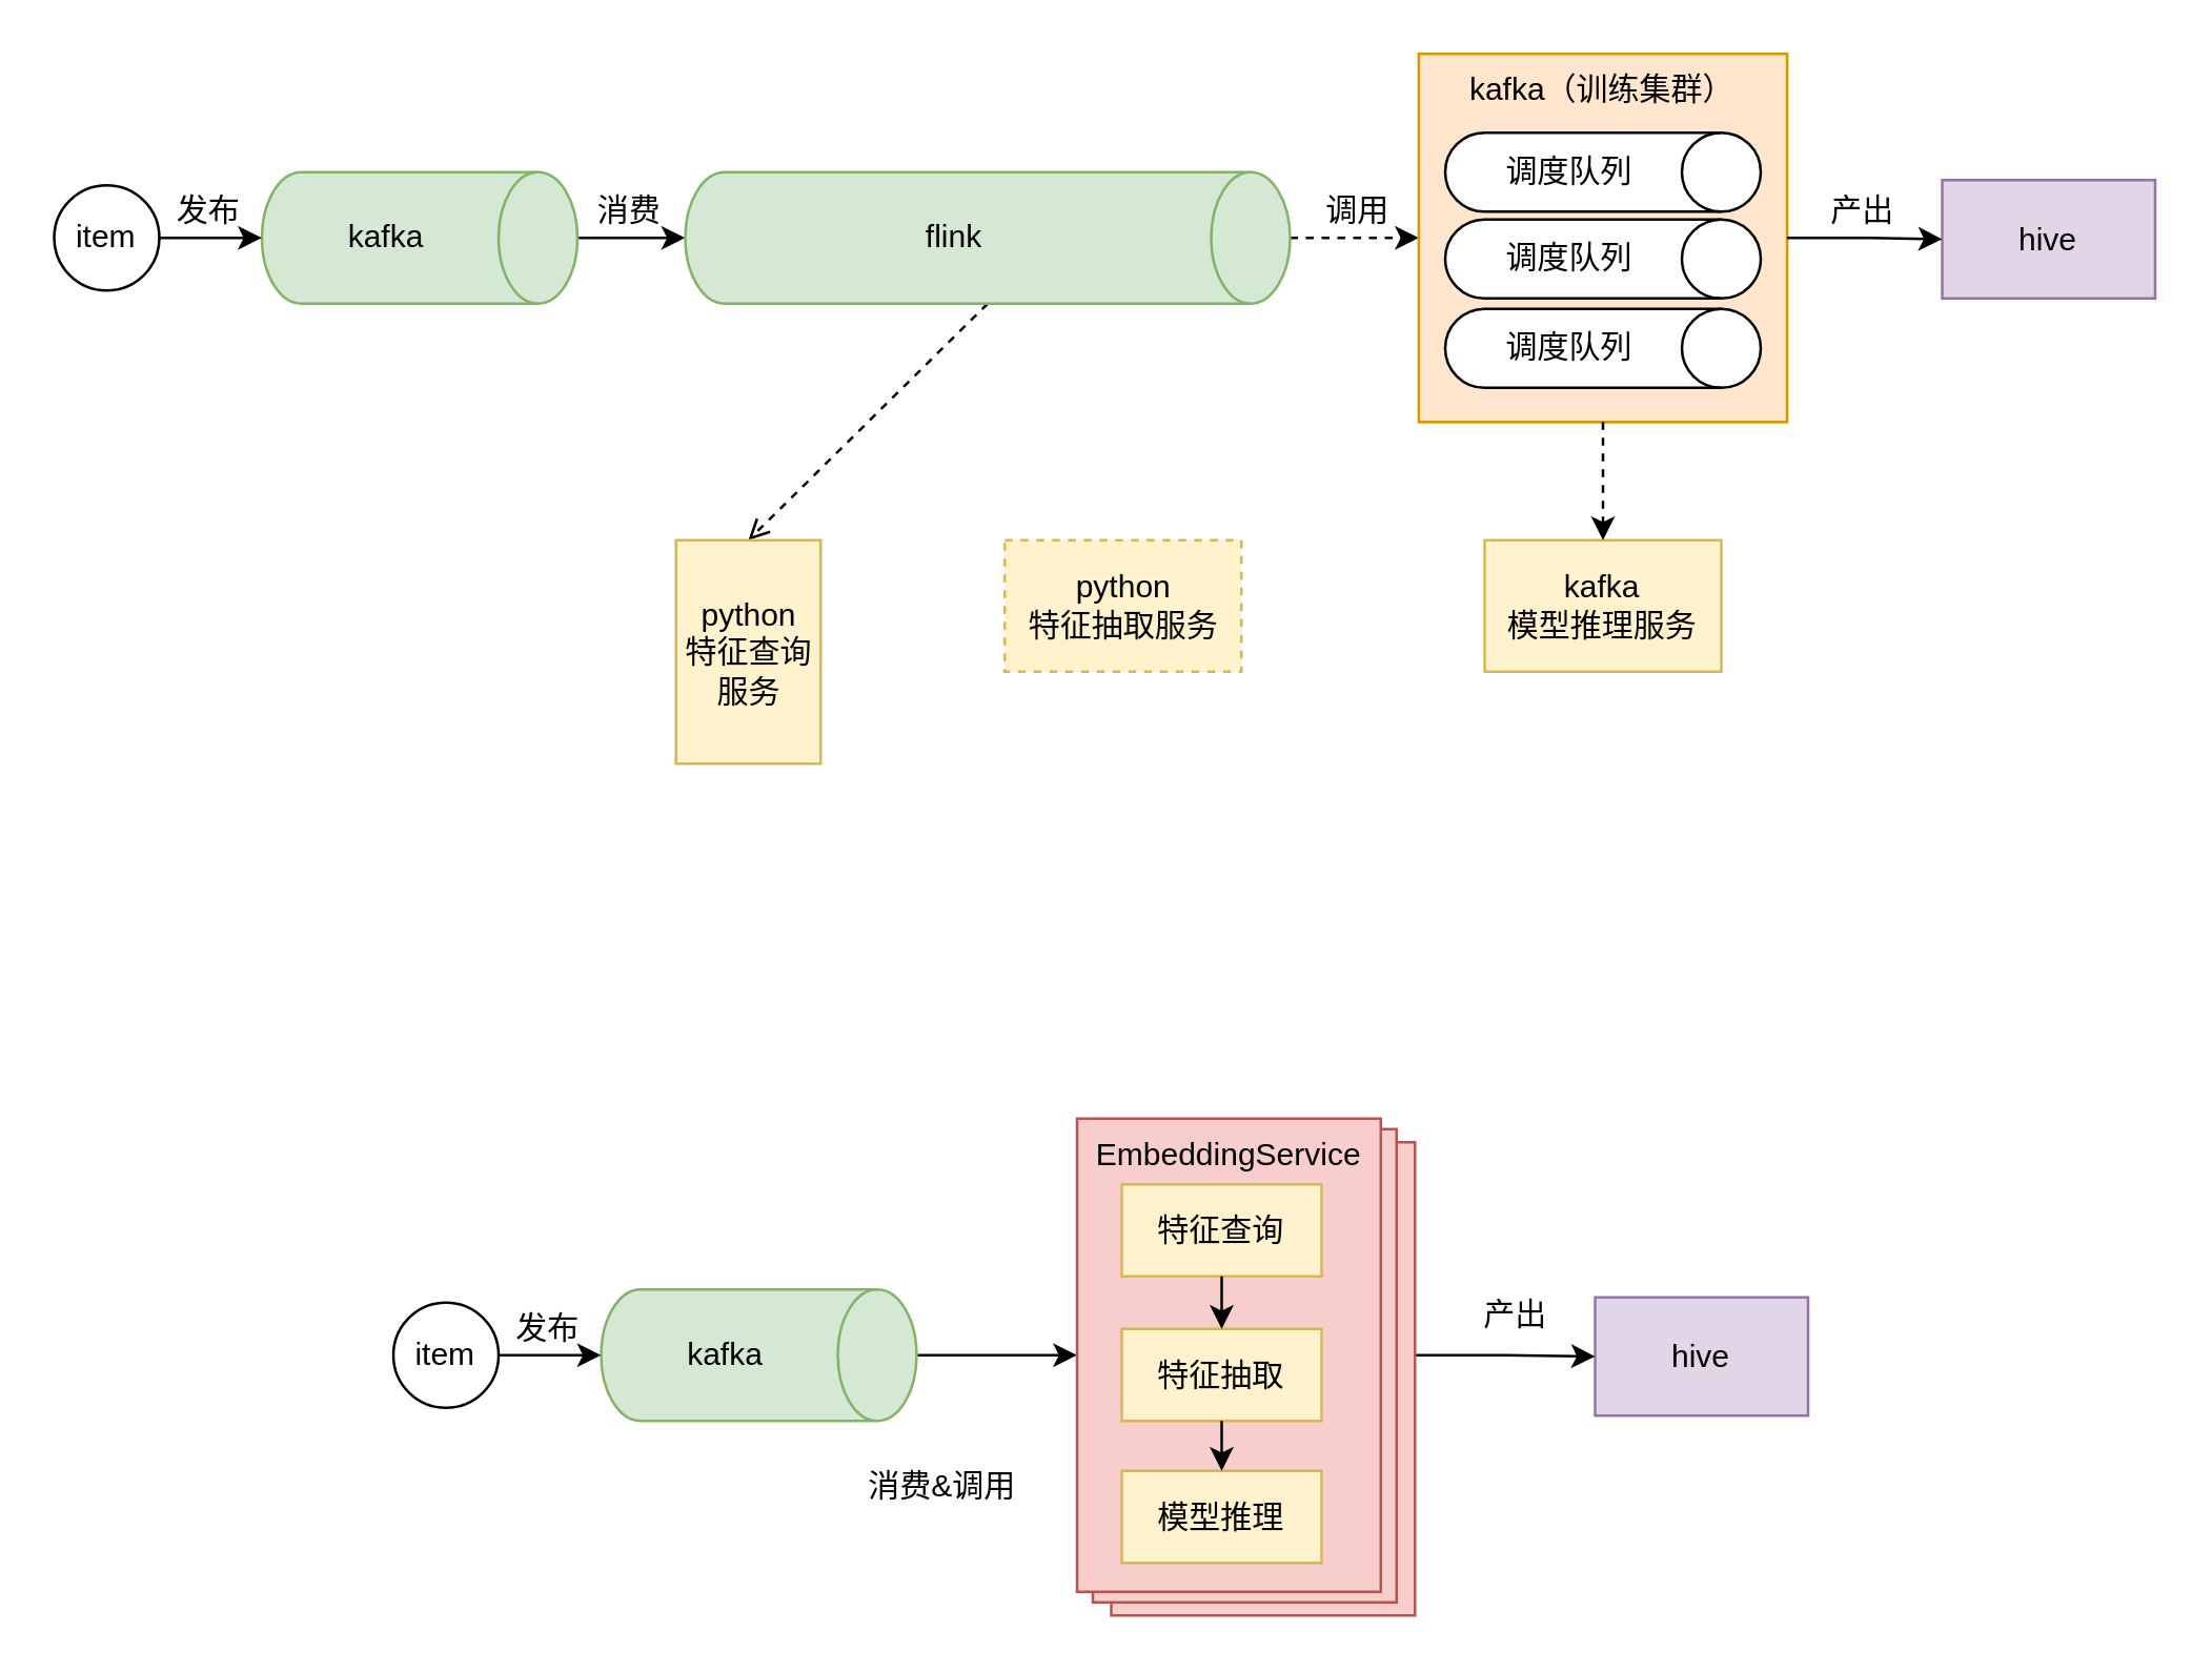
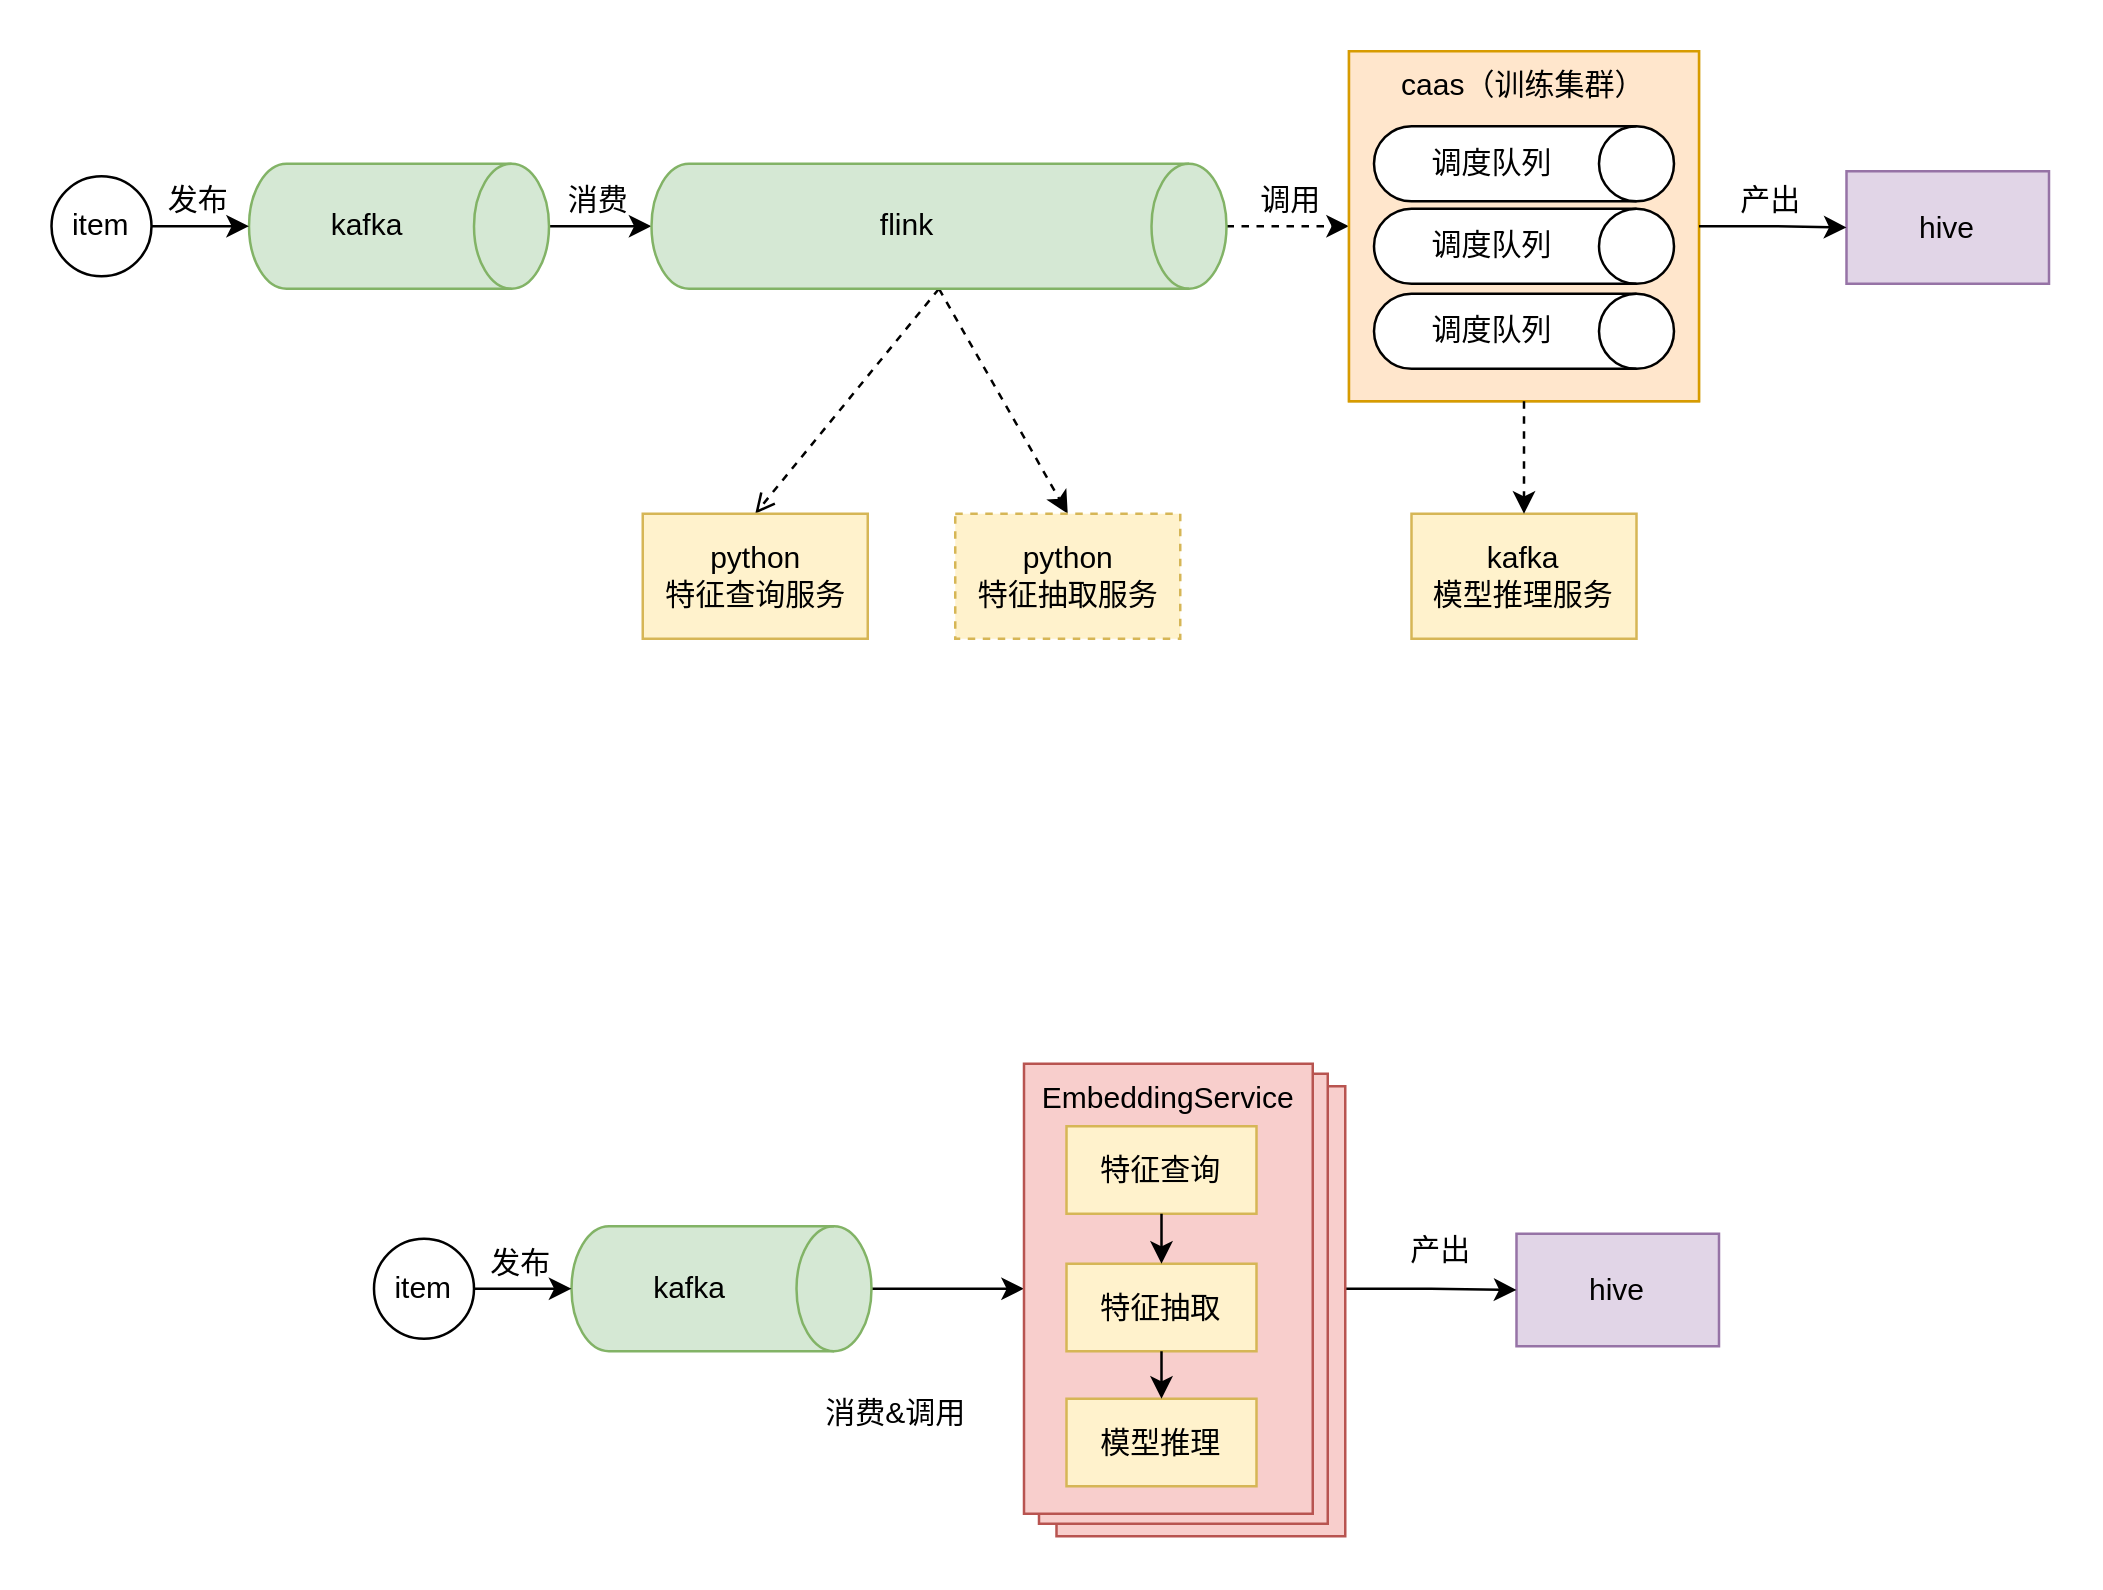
- <mxCell id="13" value="kafka（训练集群）" style="rounded=0;whiteSpace=wrap;html=1;verticalAlign=top;fillColor=#ffe6cc;strokeColor=#d79b00;" vertex="1" parent="11"><mxGeometry width="140" height="140" as="geometry" /></mxCell>
+ <mxCell id="13" value="caas（训练集群）" style="rounded=0;whiteSpace=wrap;html=1;verticalAlign=top;fillColor=#ffe6cc;strokeColor=#d79b00;" vertex="1" parent="11"><mxGeometry width="140" height="140" as="geometry" /></mxCell>
+ <mxCell id="6" style="rounded=0;orthogonalLoop=1;jettySize=auto;html=1;exitX=1;exitY=0.5;exitDx=0;exitDy=0;exitPerimeter=0;entryX=0.5;entryY=0;entryDx=0;entryDy=0;dashed=1;" edge="1" parent="1" source="7" target="9"><mxGeometry relative="1" as="geometry" /></mxCell>
- <mxCell id="8" value="python&lt;br&gt;特征查询服务" style="rounded=0;whiteSpace=wrap;html=1;fillColor=#fff2cc;strokeColor=#d6b656;" vertex="1" parent="1"><mxGeometry x="256.5" y="205" width="55" height="85" as="geometry" /></mxCell>
+ <mxCell id="8" value="python&lt;br&gt;特征查询服务" style="rounded=0;whiteSpace=wrap;html=1;fillColor=#fff2cc;strokeColor=#d6b656;" vertex="1" parent="1"><mxGeometry x="256.5" y="205" width="90" height="50" as="geometry" /></mxCell>
